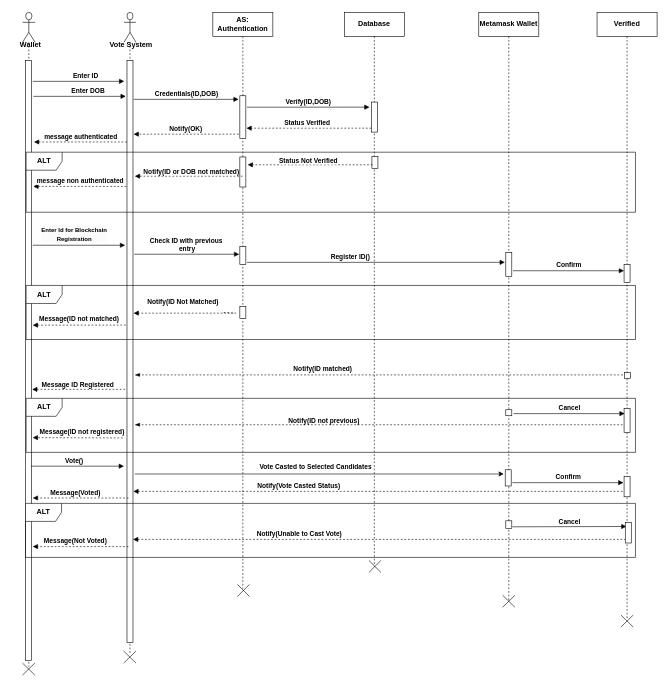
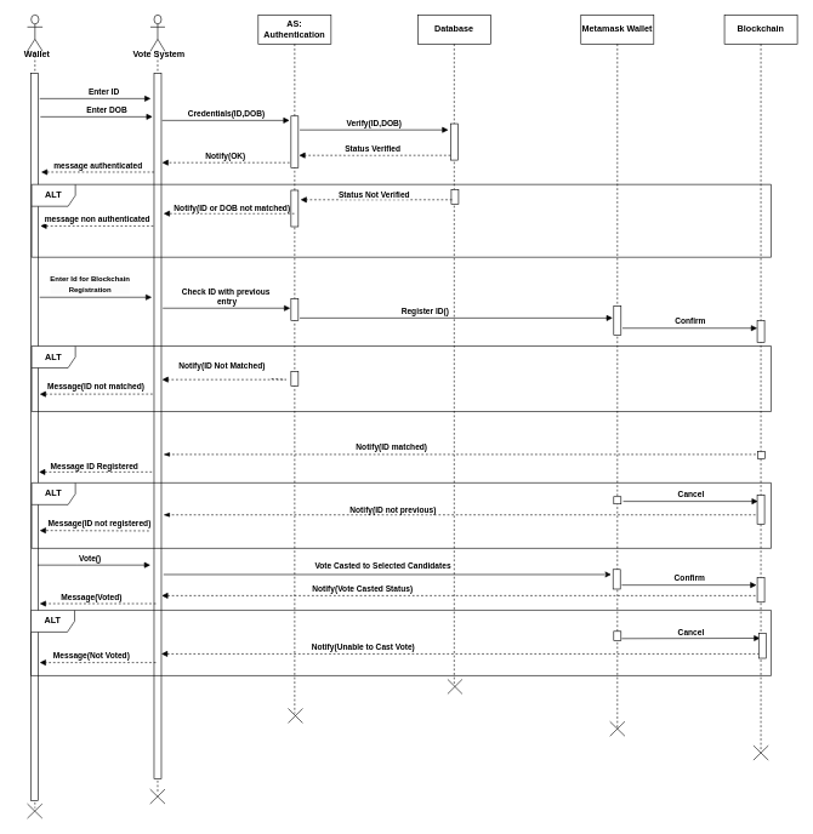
- <mxCell id="58" value="Verified" style="shape=umlLifeline;perimeter=lifelinePerimeter;whiteSpace=wrap;html=1;container=1;dropTarget=0;collapsible=0;recursiveResize=0;outlineConnect=0;portConstraint=eastwest;newEdgeStyle={&quot;curved&quot;:0,&quot;rounded&quot;:0};fontStyle=1" parent="1" vertex="1"><mxGeometry x="994" y="20" width="100" height="1010" as="geometry" /></mxCell>
+ <mxCell id="58" value="Blockchain" style="shape=umlLifeline;perimeter=lifelinePerimeter;whiteSpace=wrap;html=1;container=1;dropTarget=0;collapsible=0;recursiveResize=0;outlineConnect=0;portConstraint=eastwest;newEdgeStyle={&quot;curved&quot;:0,&quot;rounded&quot;:0};fontStyle=1" parent="1" vertex="1"><mxGeometry x="994" y="20" width="100" height="1010" as="geometry" /></mxCell>
